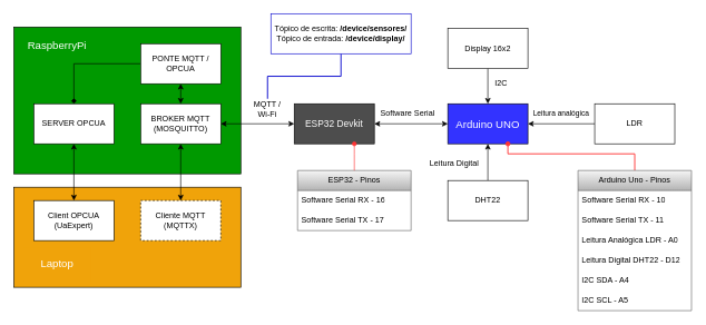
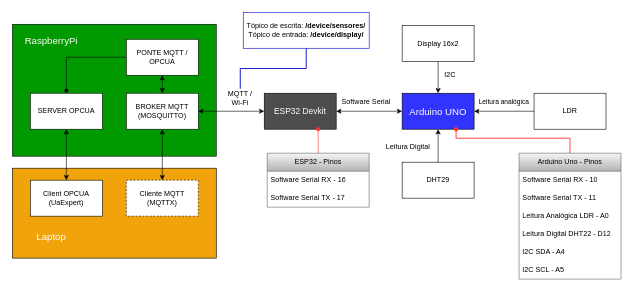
- <mxCell id="11" value="DHT22" style="rounded=0;whiteSpace=wrap;html=1;" parent="1" vertex="1"><mxGeometry x="670" y="270" width="120" height="60" as="geometry" /></mxCell>
+ <mxCell id="11" value="DHT29" style="rounded=0;whiteSpace=wrap;html=1;" parent="1" vertex="1"><mxGeometry x="670" y="270" width="120" height="60" as="geometry" /></mxCell>
